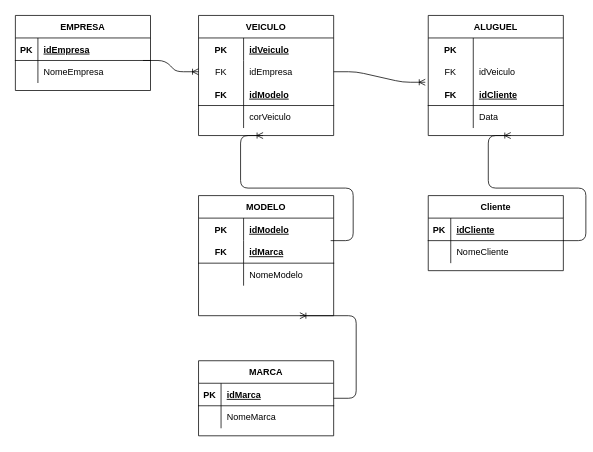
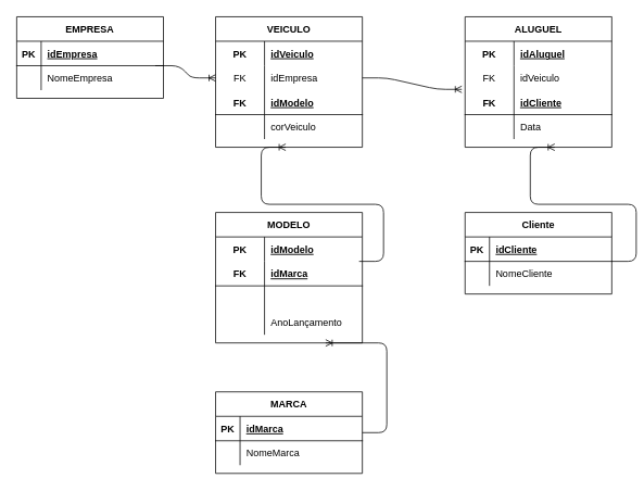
+ <mxCell id="25" value="idAluguel" style="shape=partialRectangle;connectable=0;fillColor=none;top=0;left=0;bottom=0;right=0;align=left;spacingLeft=6;fontStyle=5;overflow=hidden;" vertex="1" parent="23"><mxGeometry x="60" width="120" height="30" as="geometry" /></mxCell>
- <mxCell id="44" value="NomeModelo" style="shape=partialRectangle;connectable=0;fillColor=none;top=0;left=0;bottom=0;right=0;align=left;spacingLeft=6;overflow=hidden;" vertex="1" parent="42"><mxGeometry x="60" width="120" height="30" as="geometry" /></mxCell>
+ <mxCell id="47" value="AnoLançamento" style="shape=partialRectangle;connectable=0;fillColor=none;top=0;left=0;bottom=0;right=0;align=left;spacingLeft=6;overflow=hidden;" vertex="1" parent="45"><mxGeometry x="60" width="120" height="30" as="geometry" /></mxCell>
